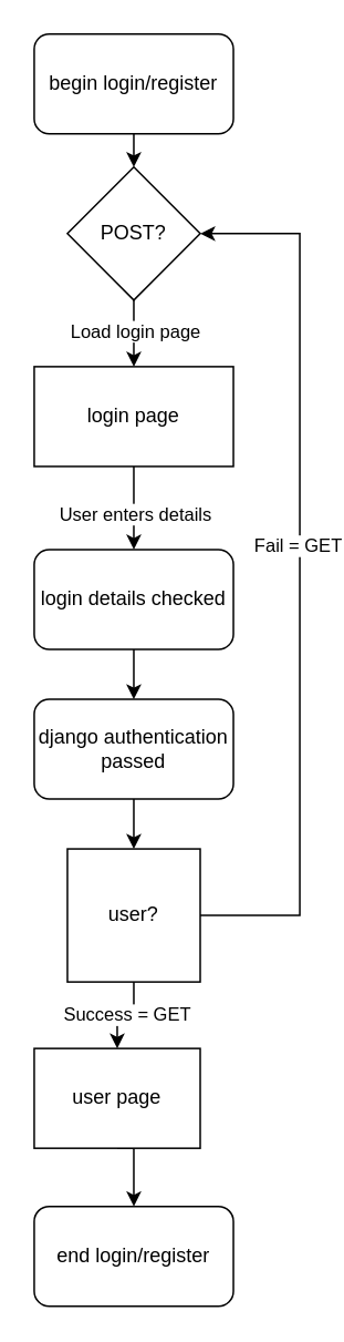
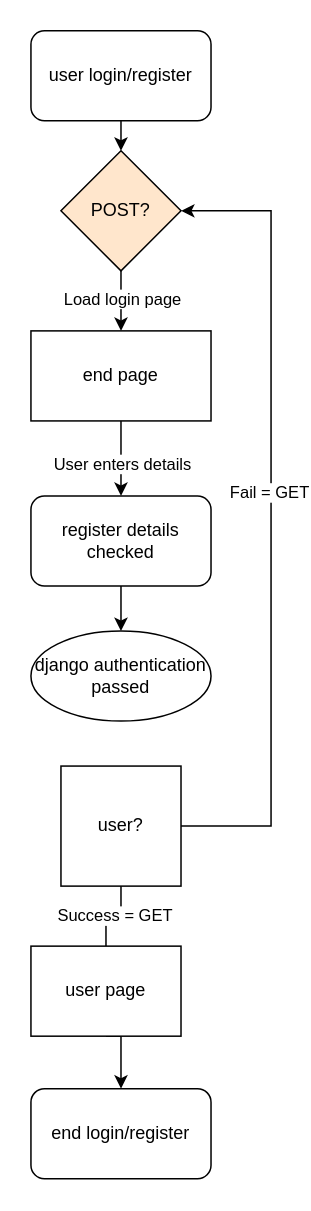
- <mxCell id="3" value="begin login/register" style="rounded=1;whiteSpace=wrap;html=1;" vertex="1" parent="1"><mxGeometry x="20" y="20" width="120" height="60" as="geometry" /></mxCell>
+ <mxCell id="3" value="user login/register" style="rounded=1;whiteSpace=wrap;html=1;" vertex="1" parent="1"><mxGeometry x="20" y="20" width="120" height="60" as="geometry" /></mxCell>
- <mxCell id="6" value="POST?" style="rhombus;whiteSpace=wrap;html=1;" vertex="1" parent="1"><mxGeometry x="40" y="100" width="80" height="80" as="geometry" /></mxCell>
+ <mxCell id="6" value="POST?" style="rhombus;whiteSpace=wrap;html=1;fillColor=#ffe6cc;" vertex="1" parent="1"><mxGeometry x="40" y="100" width="80" height="80" as="geometry" /></mxCell>
- <mxCell id="20" value="login page" style="rounded=0;whiteSpace=wrap;html=1;" vertex="1" parent="1"><mxGeometry x="20" y="220" width="120" height="60" as="geometry" /></mxCell>
+ <mxCell id="20" value="end page" style="rounded=0;whiteSpace=wrap;html=1;" vertex="1" parent="1"><mxGeometry x="20" y="220" width="120" height="60" as="geometry" /></mxCell>
- <mxCell id="8" value="login details checked" style="rounded=1;whiteSpace=wrap;html=1;" vertex="1" parent="1"><mxGeometry x="20" y="330" width="120" height="60" as="geometry" /></mxCell>
+ <mxCell id="8" value="register details checked" style="rounded=1;whiteSpace=wrap;html=1;" vertex="1" parent="1"><mxGeometry x="20" y="330" width="120" height="60" as="geometry" /></mxCell>
- <mxCell id="10" value="django authentication passed" style="rounded=1;whiteSpace=wrap;html=1;" vertex="1" parent="1"><mxGeometry x="20" y="420" width="120" height="60" as="geometry" /></mxCell>
+ <mxCell id="10" value="django authentication passed" style="ellipse;whiteSpace=wrap;html=1;" vertex="1" parent="1"><mxGeometry x="20" y="420" width="120" height="60" as="geometry" /></mxCell>
- <mxCell id="9" style="edgeStyle=orthogonalEdgeStyle;rounded=0;orthogonalLoop=1;jettySize=auto;html=1;entryX=0.5;entryY=0;entryDx=0;entryDy=0;" edge="1" parent="1" source="10" target="15"><mxGeometry relative="1" as="geometry" /></mxCell>
- <mxCell id="11" style="edgeStyle=orthogonalEdgeStyle;rounded=0;orthogonalLoop=1;jettySize=auto;html=1;entryX=0.5;entryY=0;entryDx=0;entryDy=0;" edge="1" parent="1" source="15" target="17"><mxGeometry relative="1" as="geometry" /></mxCell>
+ <mxCell id="11" style="edgeStyle=orthogonalEdgeStyle;rounded=0;orthogonalLoop=1;jettySize=auto;html=1;entryX=0.5;entryY=0;entryDx=0;entryDy=0;endArrow=none;" edge="1" parent="1" source="15" target="17"><mxGeometry relative="1" as="geometry" /></mxCell>
